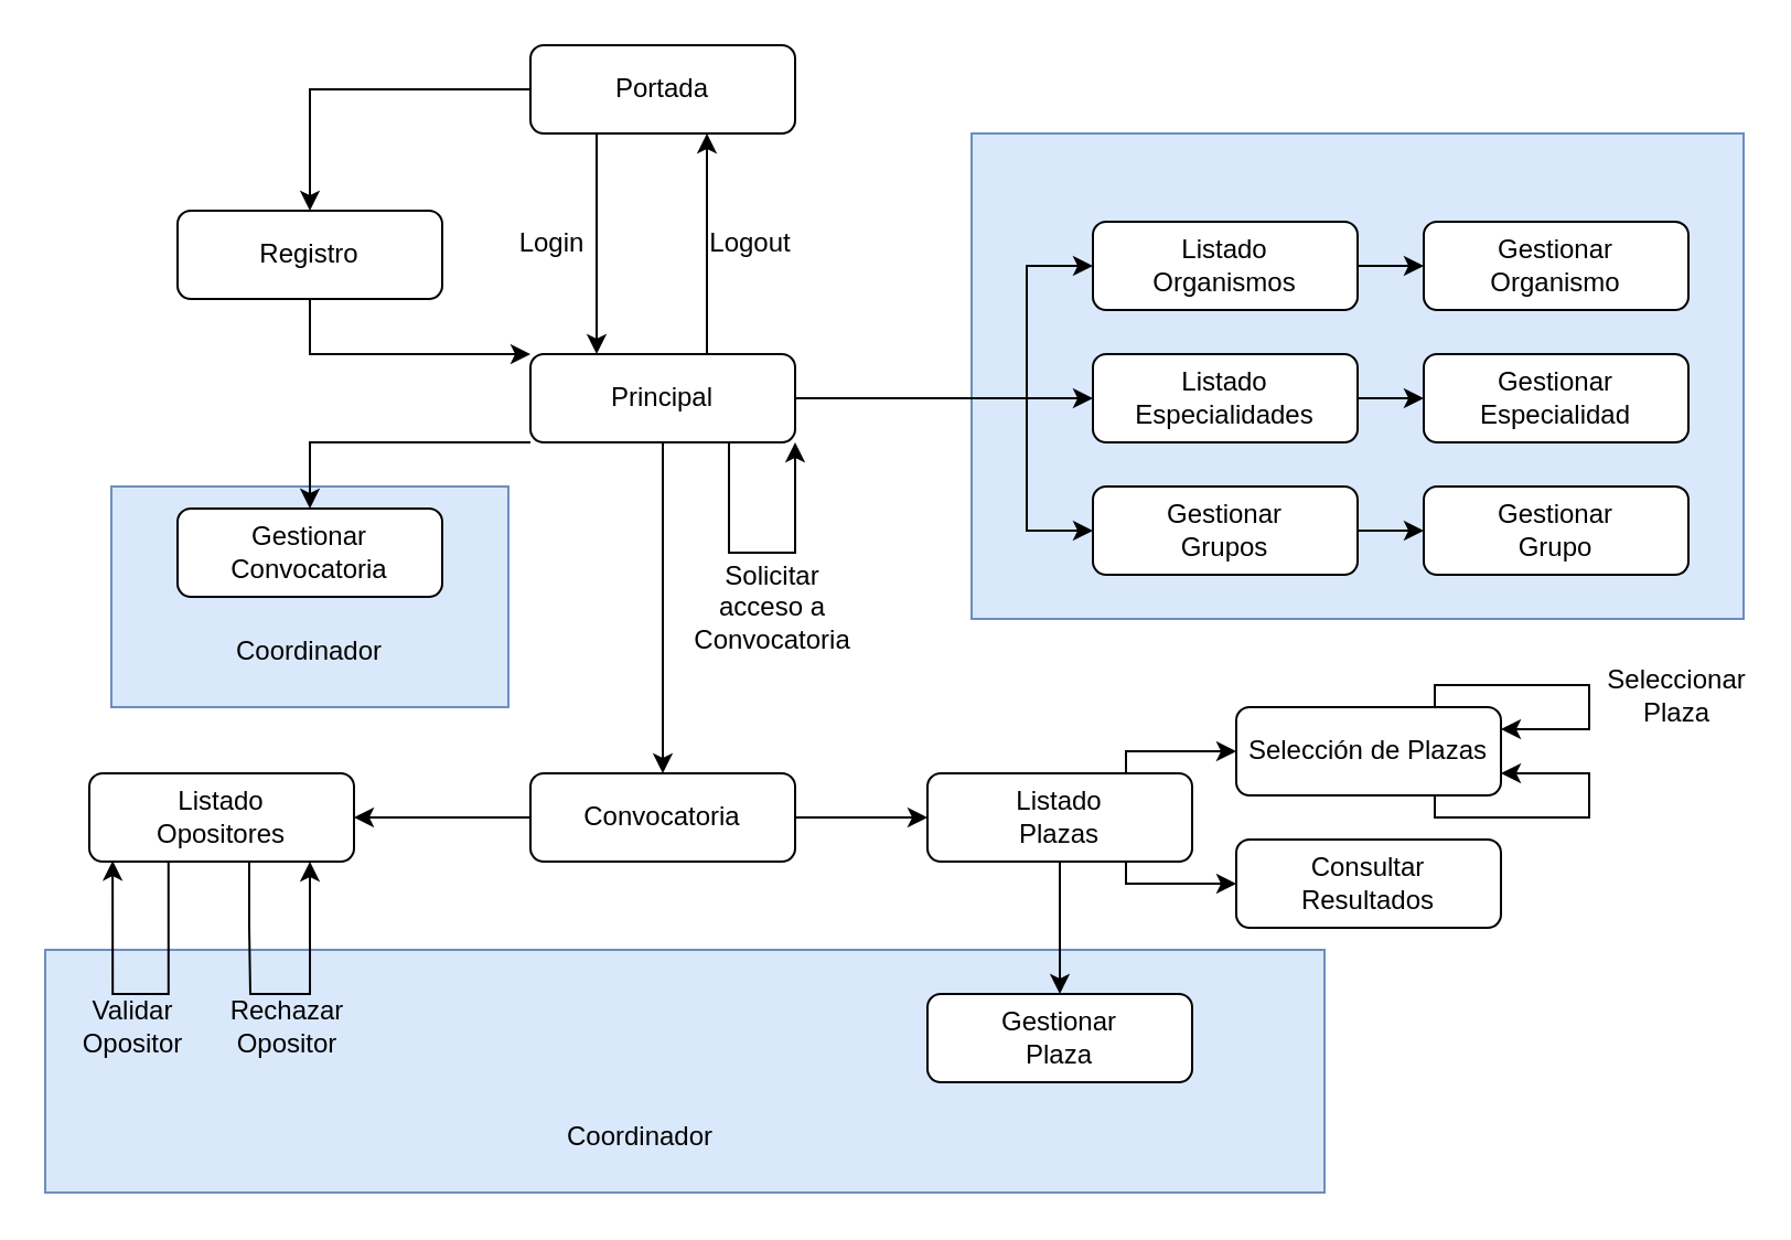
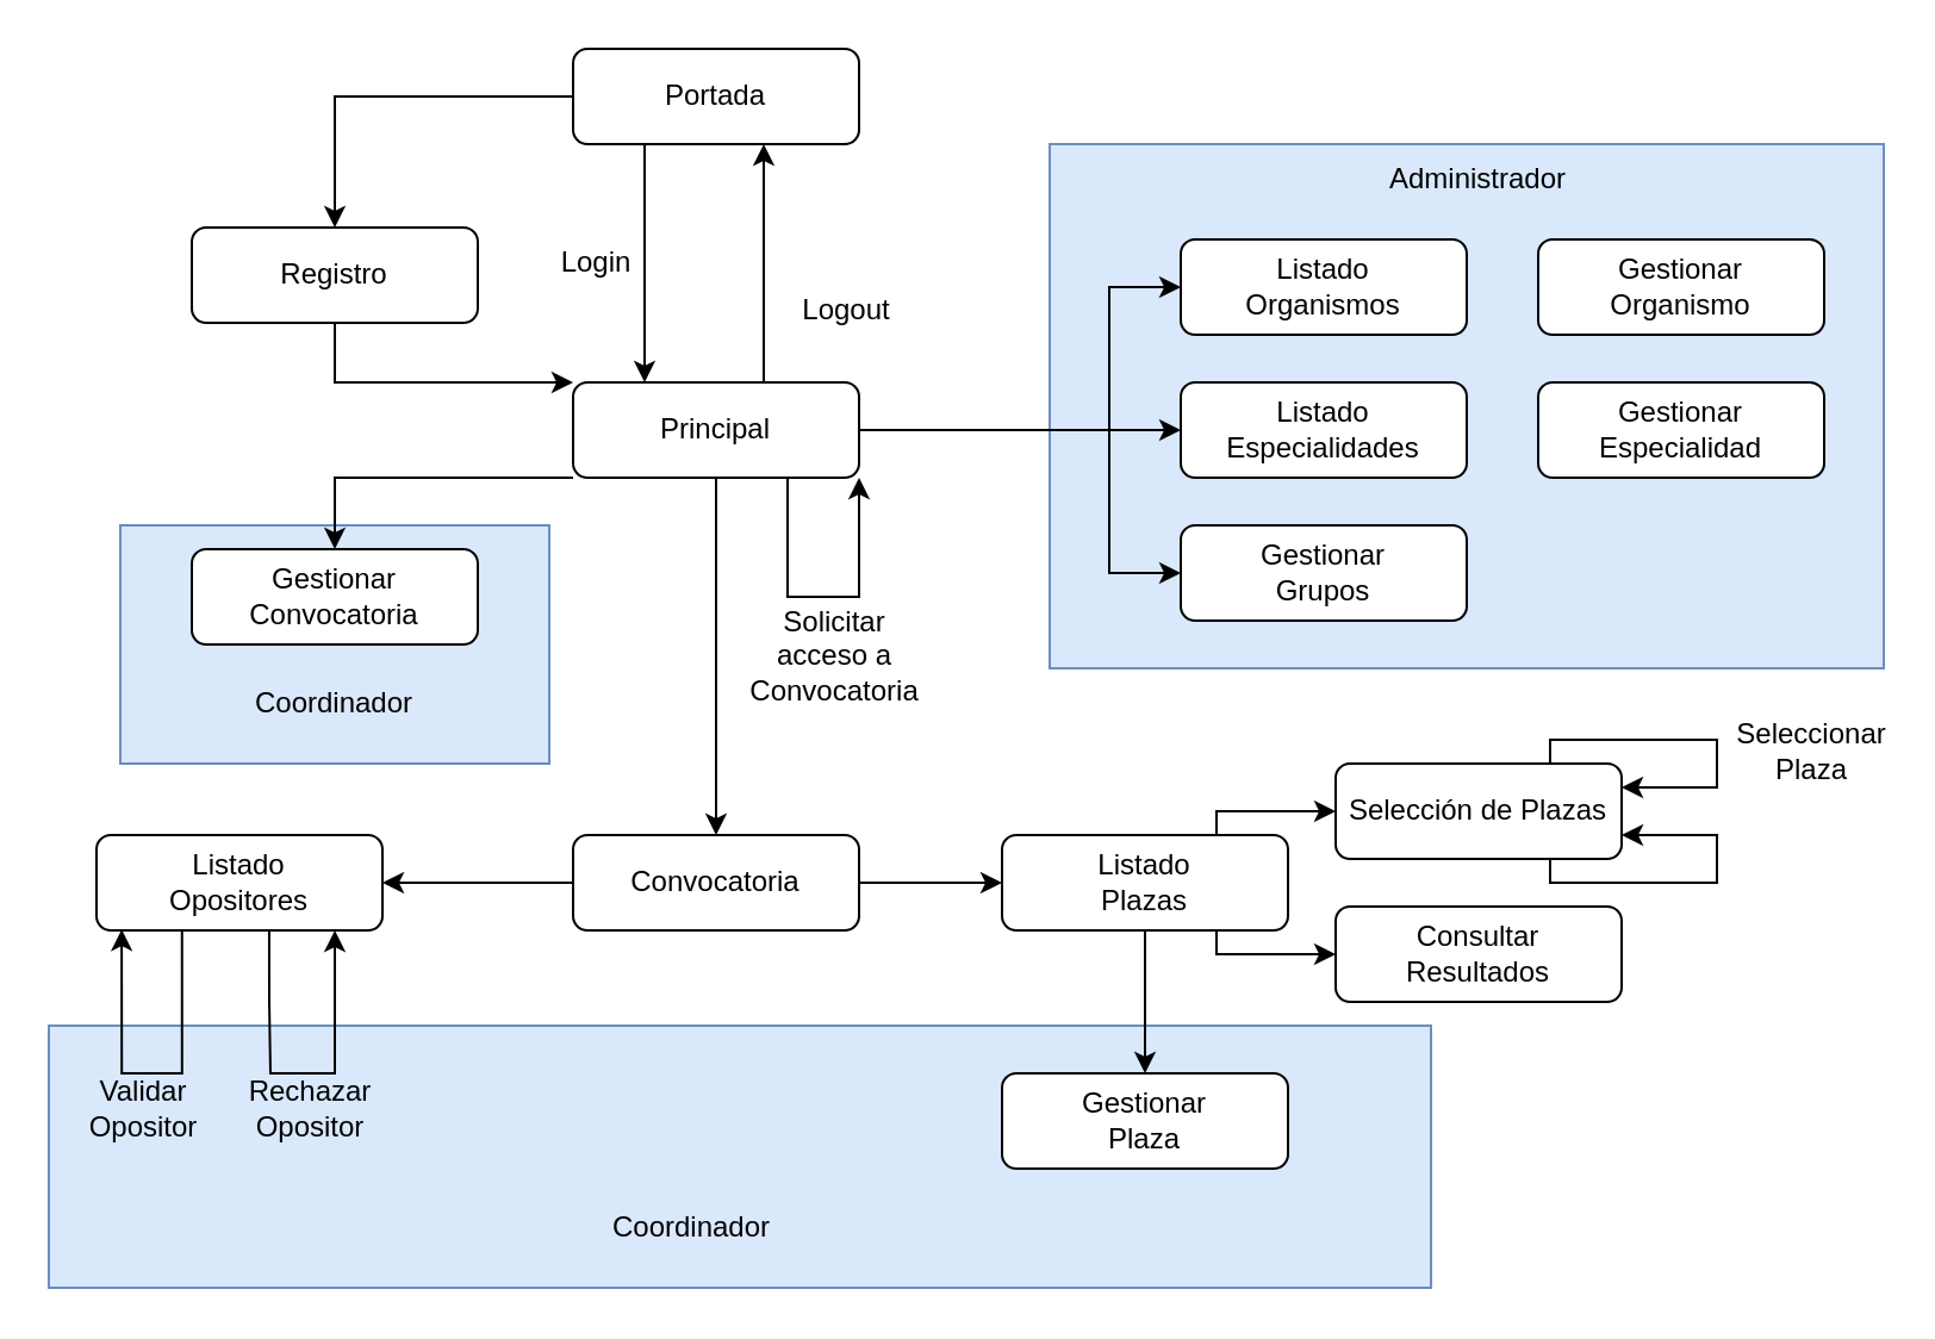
+ <mxCell id="37" value="Administrador" style="text;html=1;strokeColor=none;fillColor=none;align=center;verticalAlign=middle;whiteSpace=wrap;rounded=0;" parent="1" vertex="1"><mxGeometry x="590" y="60" width="60" height="30" as="geometry" /></mxCell>
- <mxCell id="39" value="Logout" style="text;html=1;strokeColor=none;fillColor=none;align=center;verticalAlign=middle;whiteSpace=wrap;rounded=0;" parent="1" vertex="1"><mxGeometry x="310" y="95" width="60" height="30" as="geometry" /></mxCell>
+ <mxCell id="39" value="Logout" style="text;html=1;strokeColor=none;fillColor=none;align=center;verticalAlign=middle;whiteSpace=wrap;rounded=0;" parent="1" vertex="1"><mxGeometry x="325" y="115" width="60" height="30" as="geometry" /></mxCell>
- <mxCell id="32" style="edgeStyle=orthogonalEdgeStyle;rounded=0;orthogonalLoop=1;jettySize=auto;html=1;" parent="1" source="33" target="31" edge="1"><mxGeometry relative="1" as="geometry" /></mxCell>
- <mxCell id="25" style="edgeStyle=orthogonalEdgeStyle;rounded=0;orthogonalLoop=1;jettySize=auto;html=1;" parent="1" source="26" target="29" edge="1"><mxGeometry relative="1" as="geometry" /></mxCell>
- <mxCell id="27" style="edgeStyle=orthogonalEdgeStyle;rounded=0;orthogonalLoop=1;jettySize=auto;html=1;" parent="1" source="28" target="30" edge="1"><mxGeometry relative="1" as="geometry" /></mxCell>
- <mxCell id="30" value="Gestionar&lt;br&gt;Grupo" style="rounded=1;whiteSpace=wrap;html=1;fontSize=12;glass=0;strokeWidth=1;shadow=0;" parent="1" vertex="1"><mxGeometry x="645" y="220" width="120" height="40" as="geometry" /></mxCell>
